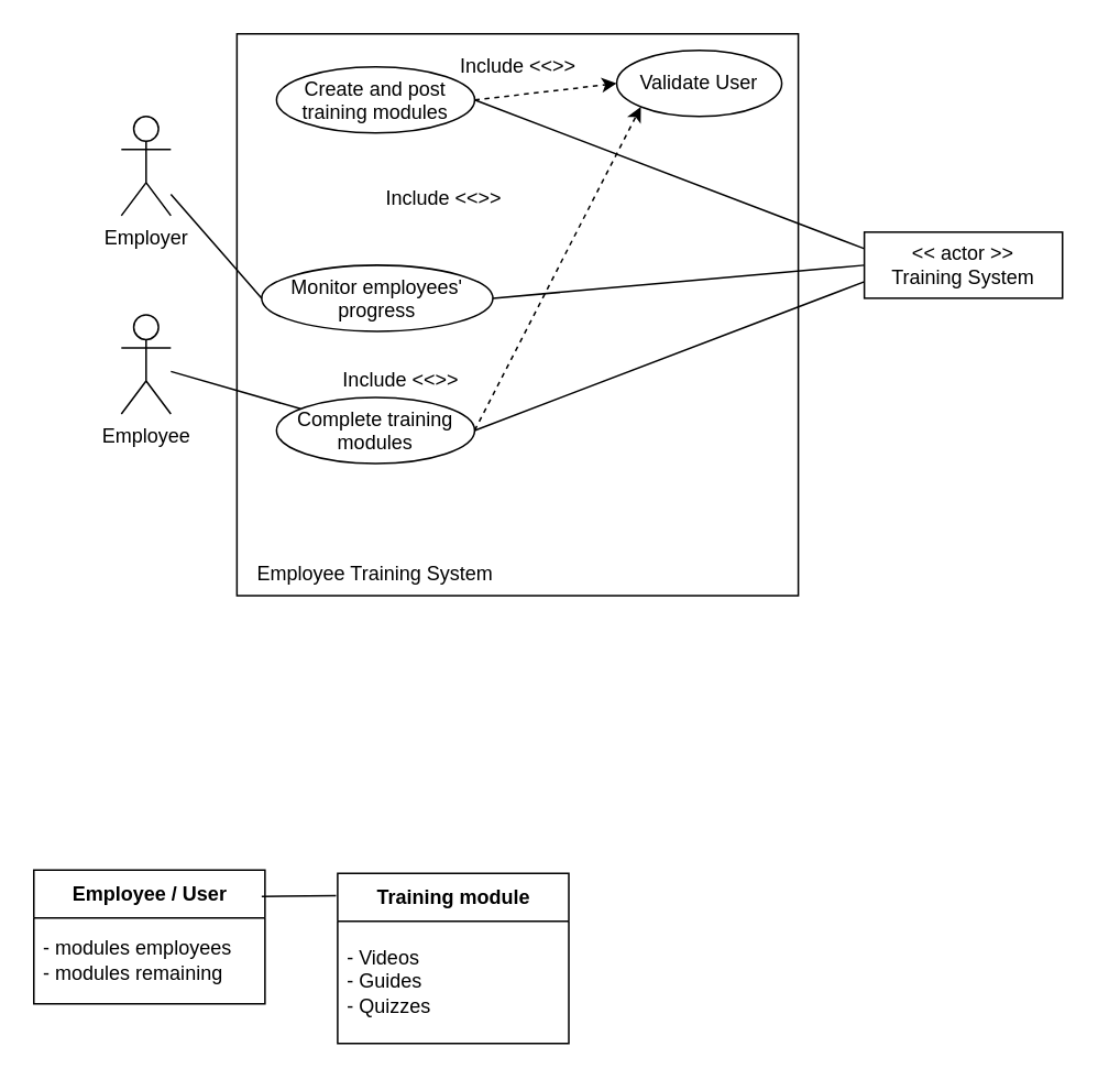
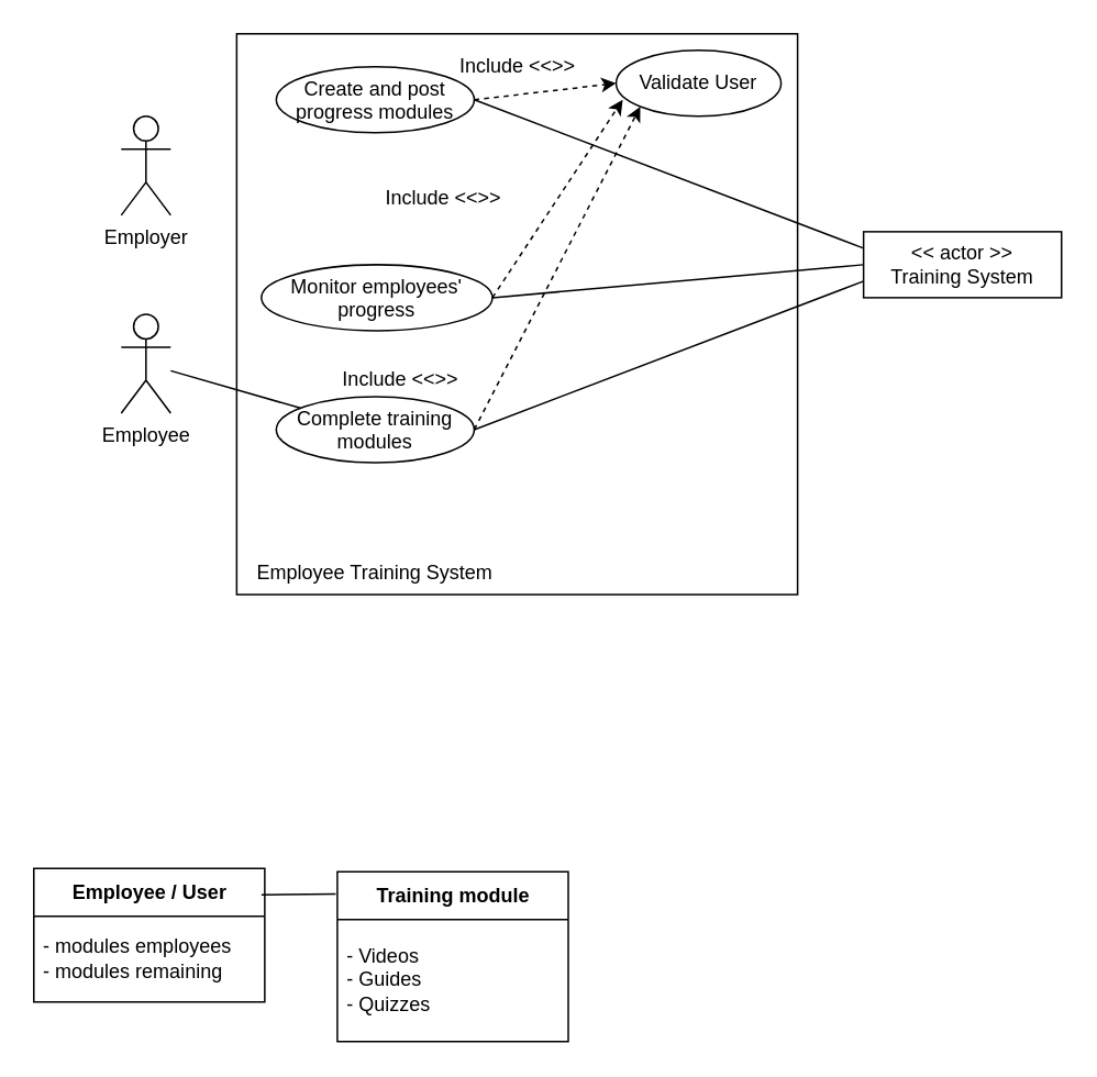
- <mxCell id="8" value="&lt;div&gt;&lt;span&gt;Create and post training modules&lt;/span&gt;&lt;/div&gt;" style="ellipse;whiteSpace=wrap;html=1;verticalAlign=top;align=center;" parent="1" vertex="1"><mxGeometry x="167" y="40" width="120" height="40" as="geometry" /></mxCell>
+ <mxCell id="8" value="&lt;div&gt;&lt;span&gt;Create and post progress modules&lt;/span&gt;&lt;/div&gt;" style="ellipse;whiteSpace=wrap;html=1;verticalAlign=top;align=center;" parent="1" vertex="1"><mxGeometry x="167" y="40" width="120" height="40" as="geometry" /></mxCell>
+ <mxCell id="11" value="" style="endArrow=classic;dashed=1;html=1;rounded=0;exitX=1;exitY=0.5;exitDx=0;exitDy=0;entryX=0.04;entryY=0.75;entryDx=0;entryDy=0;endFill=1;entryPerimeter=0;" parent="1" source="10" target="7" edge="1"><mxGeometry width="50" height="50" relative="1" as="geometry"><mxPoint x="393" y="150" as="sourcePoint" /><mxPoint x="373" y="50" as="targetPoint" /></mxGeometry></mxCell>
- <mxCell id="14" value="" style="elbow=horizontal;endArrow=none;html=1;rounded=0;entryX=0;entryY=0.5;entryDx=0;entryDy=0;endFill=0;" parent="1" source="4" target="10" edge="1"><mxGeometry width="50" height="50" relative="1" as="geometry"><mxPoint x="13" y="170" as="sourcePoint" /><mxPoint x="3" y="200" as="targetPoint" /></mxGeometry></mxCell>
